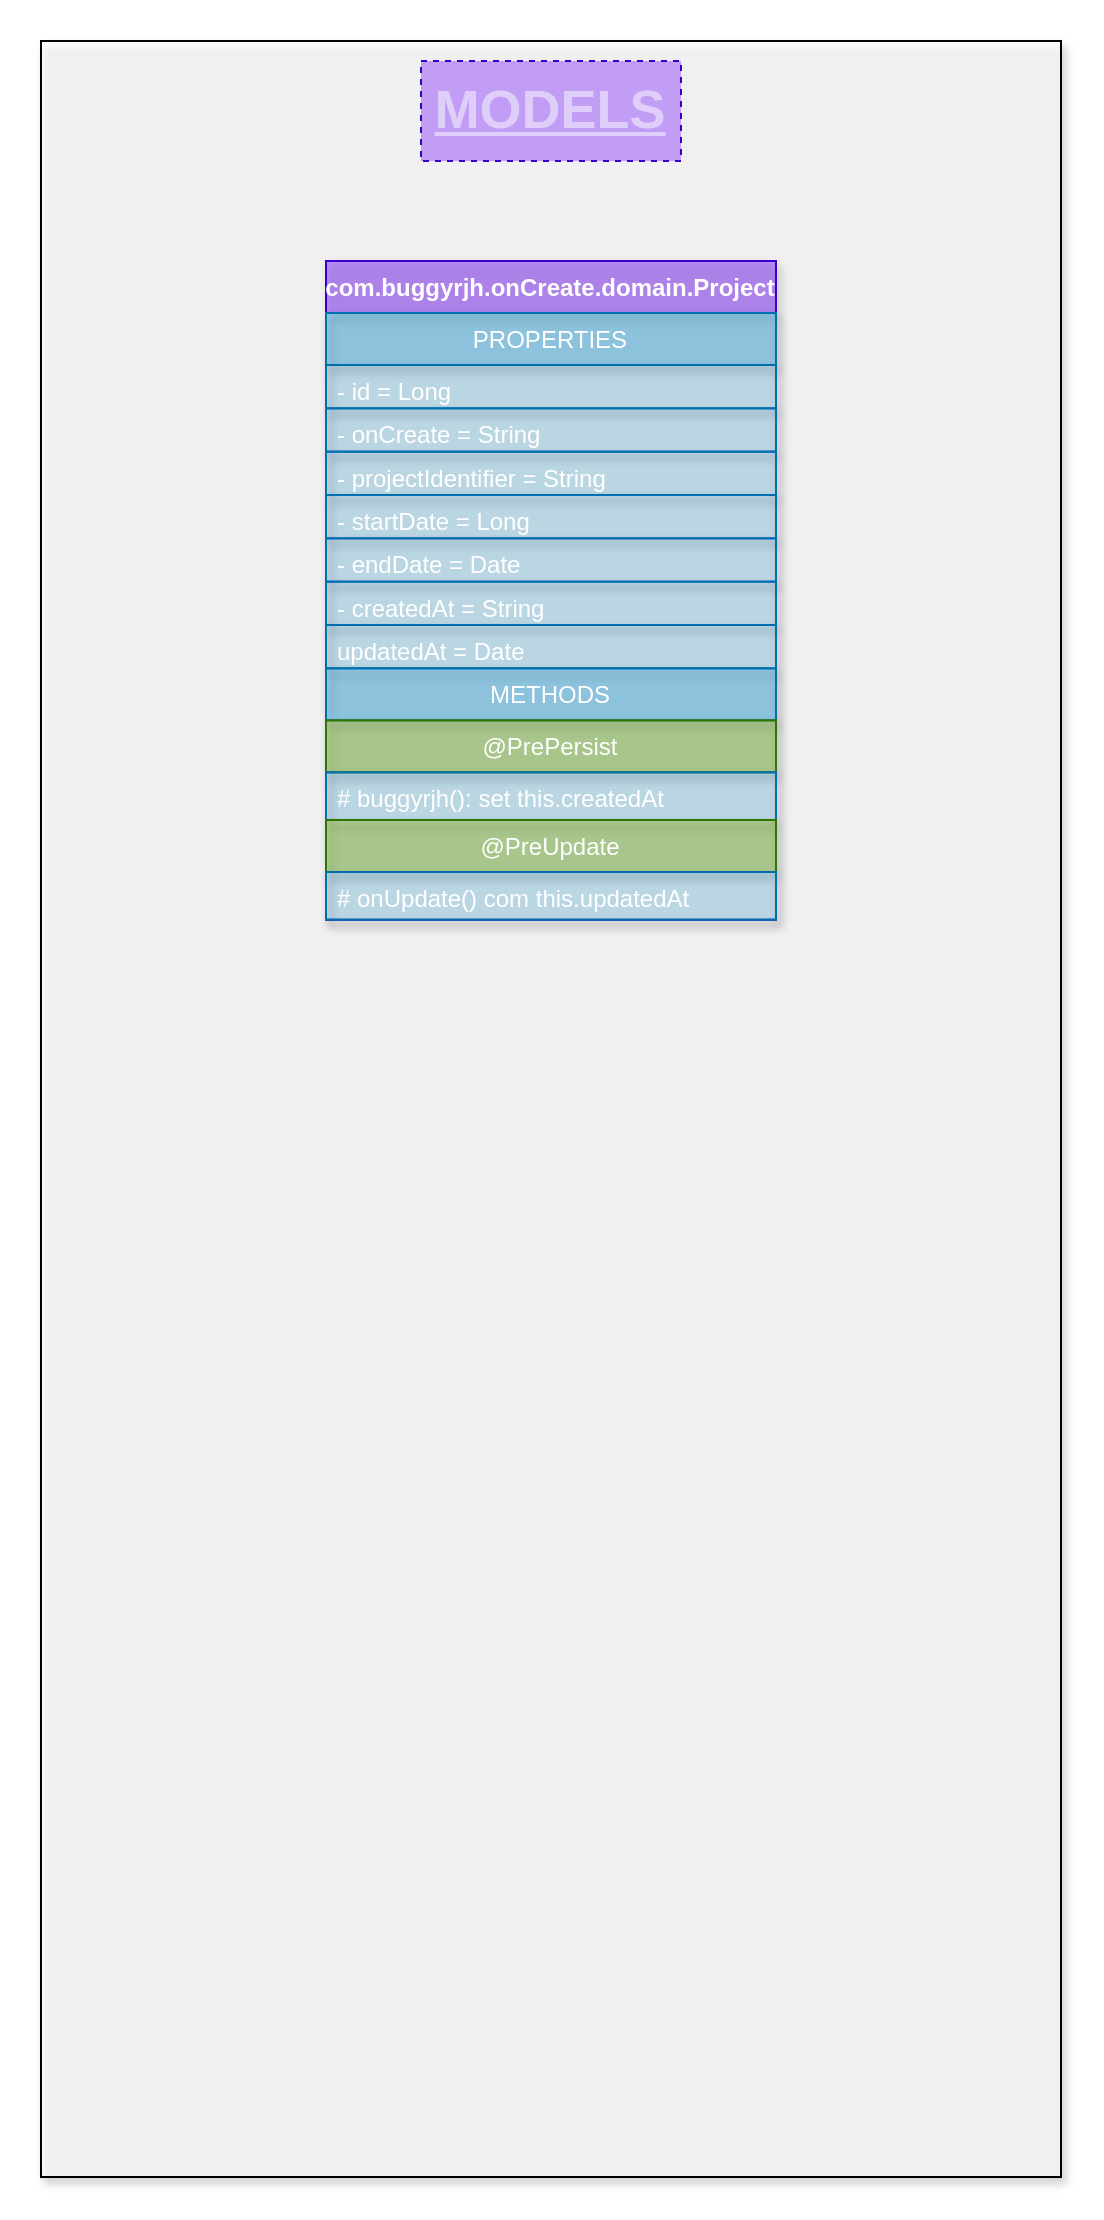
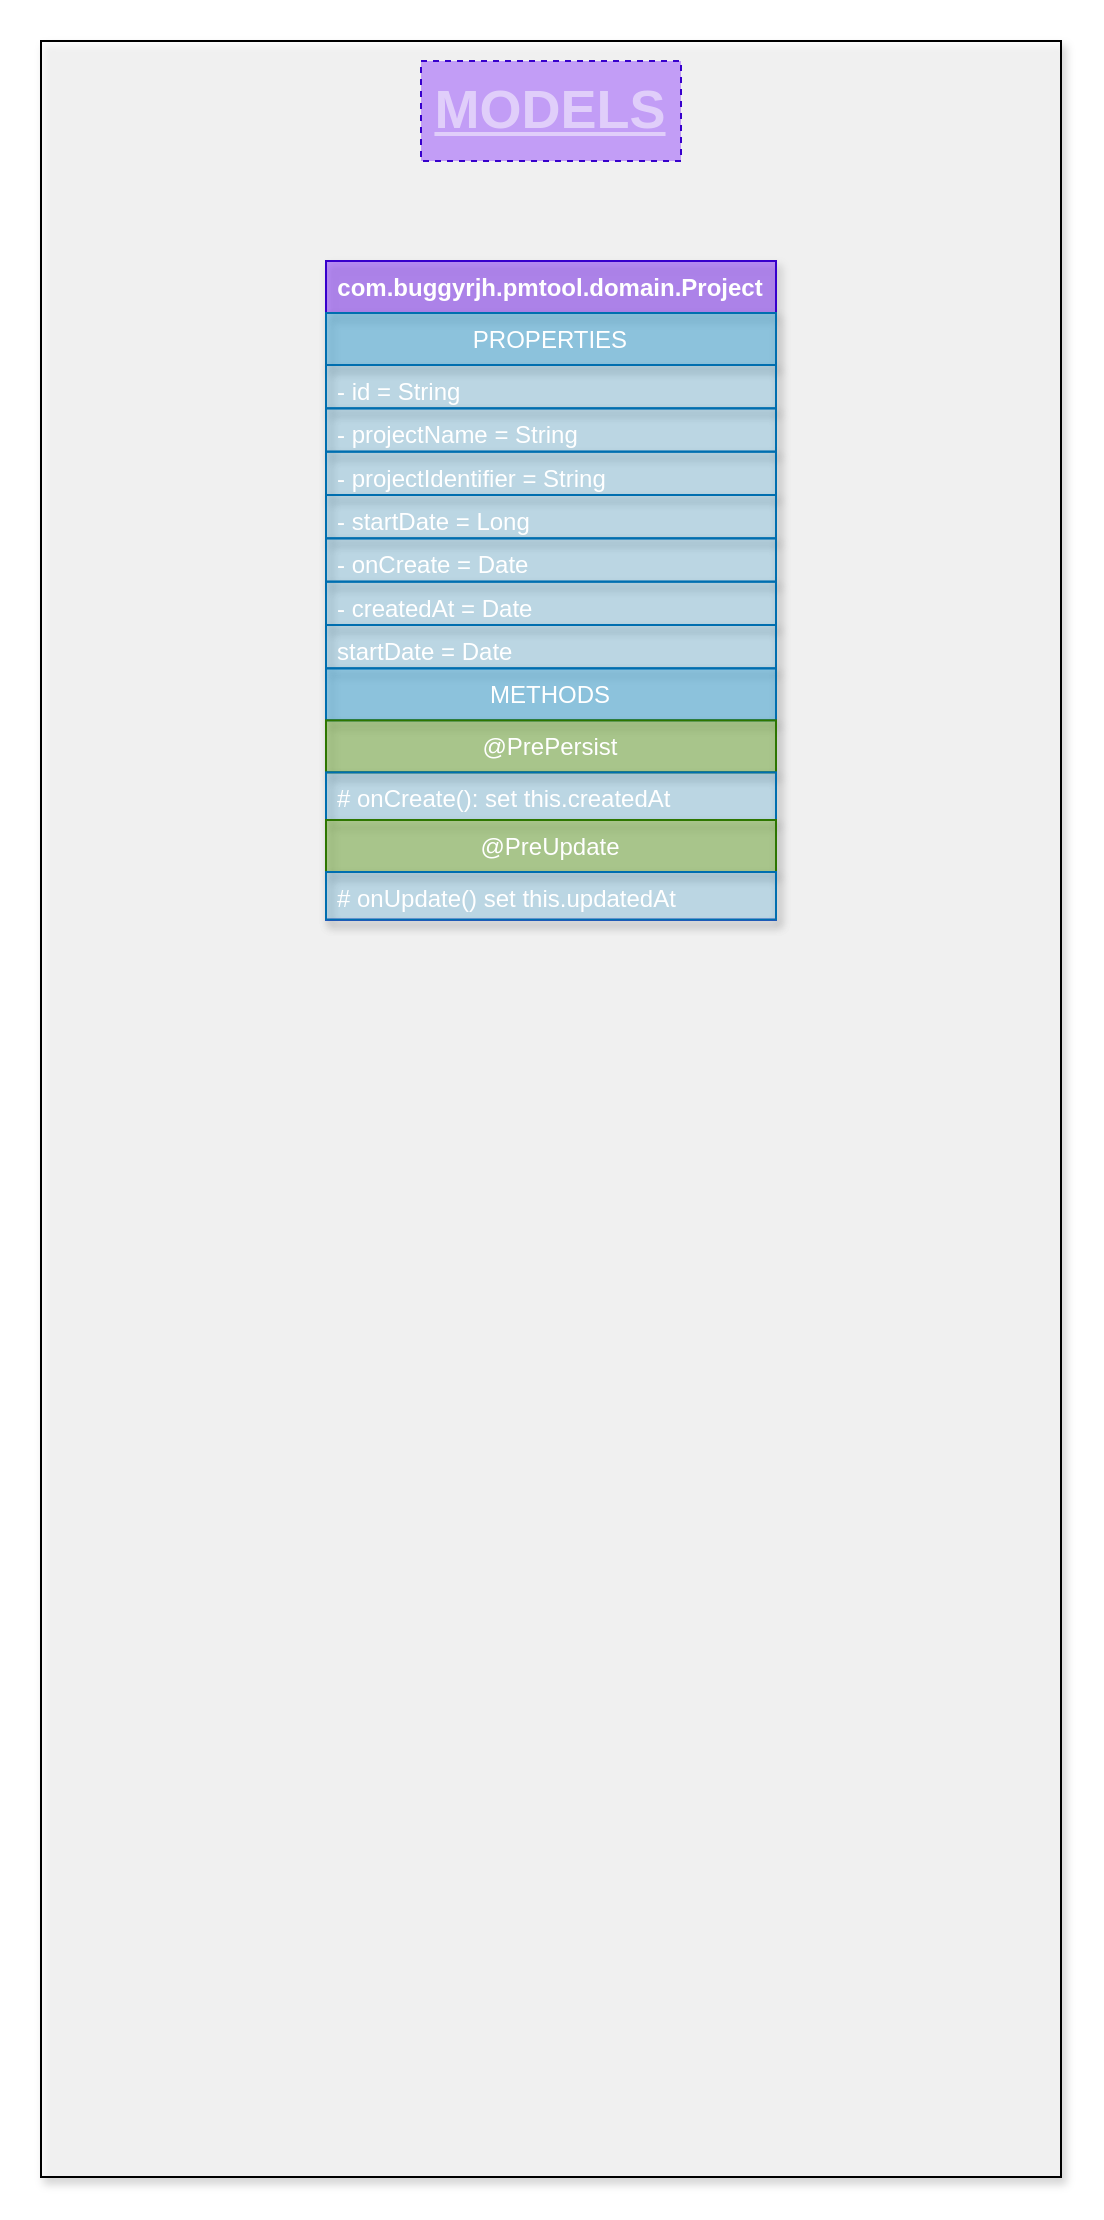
- <mxCell id="4" value="com.buggyrjh.onCreate.domain.Project" style="swimlane;fontStyle=1;align=center;verticalAlign=top;childLayout=stackLayout;horizontal=1;startSize=26;horizontalStack=0;resizeParent=1;resizeParentMax=0;resizeLast=0;collapsible=1;marginBottom=0;shadow=1;strokeOpacity=100;fillColor=#6a00ff;strokeColor=#3700CC;fontColor=#ffffff;fillOpacity=40;" parent="3" vertex="1"><mxGeometry width="225.0" height="329.333" as="geometry" /></mxCell>
+ <mxCell id="4" value="com.buggyrjh.pmtool.domain.Project" style="swimlane;fontStyle=1;align=center;verticalAlign=top;childLayout=stackLayout;horizontal=1;startSize=26;horizontalStack=0;resizeParent=1;resizeParentMax=0;resizeLast=0;collapsible=1;marginBottom=0;shadow=1;strokeOpacity=100;fillColor=#6a00ff;strokeColor=#3700CC;fontColor=#ffffff;fillOpacity=40;" parent="3" vertex="1"><mxGeometry width="225.0" height="329.333" as="geometry" /></mxCell>
- <mxCell id="6" value="- id = Long" style="text;align=left;verticalAlign=top;spacingLeft=4;spacingRight=4;overflow=hidden;rotatable=0;points=[[0,0.5],[1,0.5]];portConstraint=eastwest;shadow=1;strokeOpacity=100;fillColor=#1ba1e2;strokeColor=#006EAF;fontColor=#ffffff;fillOpacity=20;" parent="4" vertex="1"><mxGeometry y="52" width="225.0" height="21.667" as="geometry" /></mxCell>
+ <mxCell id="6" value="- id = String" style="text;align=left;verticalAlign=top;spacingLeft=4;spacingRight=4;overflow=hidden;rotatable=0;points=[[0,0.5],[1,0.5]];portConstraint=eastwest;shadow=1;strokeOpacity=100;fillColor=#1ba1e2;strokeColor=#006EAF;fontColor=#ffffff;fillOpacity=20;" parent="4" vertex="1"><mxGeometry y="52" width="225.0" height="21.667" as="geometry" /></mxCell>
- <mxCell id="7" value="- onCreate = String" style="text;align=left;verticalAlign=top;spacingLeft=4;spacingRight=4;overflow=hidden;rotatable=0;points=[[0,0.5],[1,0.5]];portConstraint=eastwest;shadow=1;strokeOpacity=100;fillColor=#1ba1e2;strokeColor=#006EAF;fontColor=#ffffff;fillOpacity=20;" parent="4" vertex="1"><mxGeometry y="73.667" width="225.0" height="21.667" as="geometry" /></mxCell>
+ <mxCell id="7" value="- projectName = String" style="text;align=left;verticalAlign=top;spacingLeft=4;spacingRight=4;overflow=hidden;rotatable=0;points=[[0,0.5],[1,0.5]];portConstraint=eastwest;shadow=1;strokeOpacity=100;fillColor=#1ba1e2;strokeColor=#006EAF;fontColor=#ffffff;fillOpacity=20;" parent="4" vertex="1"><mxGeometry y="73.667" width="225.0" height="21.667" as="geometry" /></mxCell>
- <mxCell id="10" value="- endDate = Date&#10;" style="text;align=left;verticalAlign=top;spacingLeft=4;spacingRight=4;overflow=hidden;rotatable=0;points=[[0,0.5],[1,0.5]];portConstraint=eastwest;shadow=1;strokeOpacity=100;fillColor=#1ba1e2;strokeColor=#006EAF;fontColor=#ffffff;fillOpacity=20;" parent="4" vertex="1"><mxGeometry y="138.667" width="225.0" height="21.667" as="geometry" /></mxCell>
+ <mxCell id="10" value="- onCreate = Date&#10;" style="text;align=left;verticalAlign=top;spacingLeft=4;spacingRight=4;overflow=hidden;rotatable=0;points=[[0,0.5],[1,0.5]];portConstraint=eastwest;shadow=1;strokeOpacity=100;fillColor=#1ba1e2;strokeColor=#006EAF;fontColor=#ffffff;fillOpacity=20;" parent="4" vertex="1"><mxGeometry y="138.667" width="225.0" height="21.667" as="geometry" /></mxCell>
- <mxCell id="11" value="- createdAt = String" style="text;align=left;verticalAlign=top;spacingLeft=4;spacingRight=4;overflow=hidden;rotatable=0;points=[[0,0.5],[1,0.5]];portConstraint=eastwest;shadow=1;strokeOpacity=100;fillColor=#1ba1e2;strokeColor=#006EAF;fontColor=#ffffff;fillOpacity=20;" parent="4" vertex="1"><mxGeometry y="160.333" width="225.0" height="21.667" as="geometry" /></mxCell>
+ <mxCell id="11" value="- createdAt = Date" style="text;align=left;verticalAlign=top;spacingLeft=4;spacingRight=4;overflow=hidden;rotatable=0;points=[[0,0.5],[1,0.5]];portConstraint=eastwest;shadow=1;strokeOpacity=100;fillColor=#1ba1e2;strokeColor=#006EAF;fontColor=#ffffff;fillOpacity=20;" parent="4" vertex="1"><mxGeometry y="160.333" width="225.0" height="21.667" as="geometry" /></mxCell>
- <mxCell id="12" value="updatedAt = Date" style="text;align=left;verticalAlign=top;spacingLeft=4;spacingRight=4;overflow=hidden;rotatable=0;points=[[0,0.5],[1,0.5]];portConstraint=eastwest;shadow=1;strokeOpacity=100;fillColor=#1ba1e2;strokeColor=#006EAF;fontColor=#ffffff;fillOpacity=20;" parent="4" vertex="1"><mxGeometry y="182.0" width="225.0" height="21.667" as="geometry" /></mxCell>
+ <mxCell id="12" value="startDate = Date" style="text;align=left;verticalAlign=top;spacingLeft=4;spacingRight=4;overflow=hidden;rotatable=0;points=[[0,0.5],[1,0.5]];portConstraint=eastwest;shadow=1;strokeOpacity=100;fillColor=#1ba1e2;strokeColor=#006EAF;fontColor=#ffffff;fillOpacity=20;" parent="4" vertex="1"><mxGeometry y="182.0" width="225.0" height="21.667" as="geometry" /></mxCell>
- <mxCell id="15" value="# buggyrjh(): set this.createdAt&#10;" style="text;align=left;verticalAlign=top;spacingLeft=4;spacingRight=4;overflow=hidden;rotatable=0;points=[[0,0.5],[1,0.5]];portConstraint=eastwest;shadow=1;strokeOpacity=100;fillColor=#1ba1e2;strokeColor=#006EAF;fontColor=#ffffff;fillOpacity=20;" parent="4" vertex="1"><mxGeometry y="255.667" width="225.0" height="23.833" as="geometry" /></mxCell>
+ <mxCell id="15" value="# onCreate(): set this.createdAt&#10;" style="text;align=left;verticalAlign=top;spacingLeft=4;spacingRight=4;overflow=hidden;rotatable=0;points=[[0,0.5],[1,0.5]];portConstraint=eastwest;shadow=1;strokeOpacity=100;fillColor=#1ba1e2;strokeColor=#006EAF;fontColor=#ffffff;fillOpacity=20;" parent="4" vertex="1"><mxGeometry y="255.667" width="225.0" height="23.833" as="geometry" /></mxCell>
- <mxCell id="17" value="# onUpdate() com this.updatedAt" style="text;align=left;verticalAlign=top;spacingLeft=4;spacingRight=4;overflow=hidden;rotatable=0;points=[[0,0.5],[1,0.5]];portConstraint=eastwest;shadow=1;strokeOpacity=100;fillColor=#1ba1e2;strokeColor=#006EAF;fontColor=#ffffff;fillOpacity=20;" parent="4" vertex="1"><mxGeometry y="305.5" width="225.0" height="23.833" as="geometry" /></mxCell>
+ <mxCell id="17" value="# onUpdate() set this.updatedAt" style="text;align=left;verticalAlign=top;spacingLeft=4;spacingRight=4;overflow=hidden;rotatable=0;points=[[0,0.5],[1,0.5]];portConstraint=eastwest;shadow=1;strokeOpacity=100;fillColor=#1ba1e2;strokeColor=#006EAF;fontColor=#ffffff;fillOpacity=20;" parent="4" vertex="1"><mxGeometry y="305.5" width="225.0" height="23.833" as="geometry" /></mxCell>
